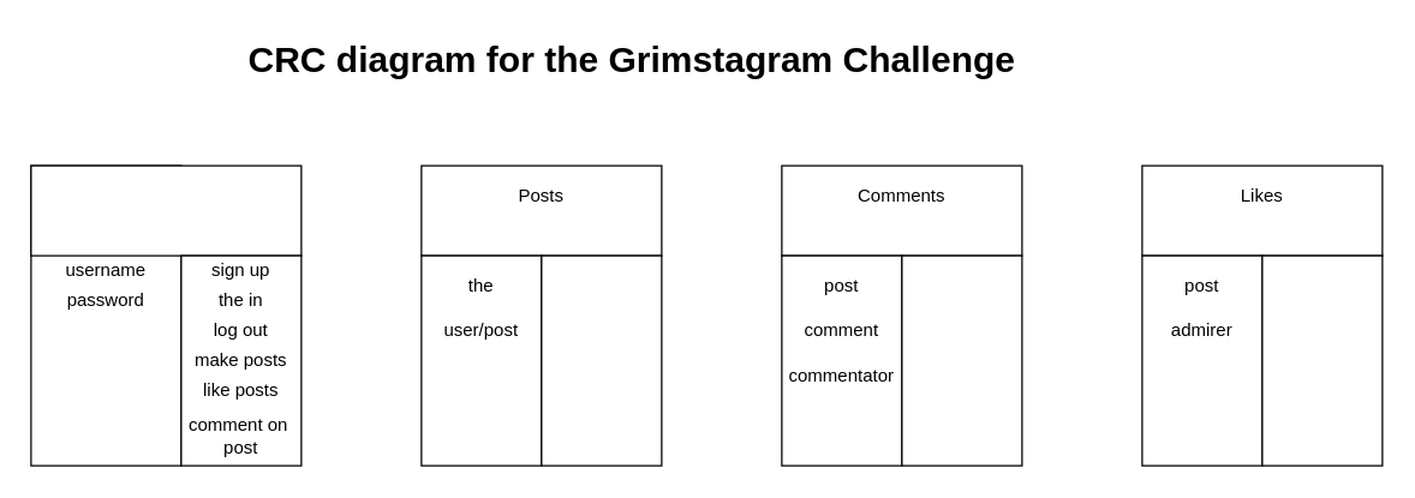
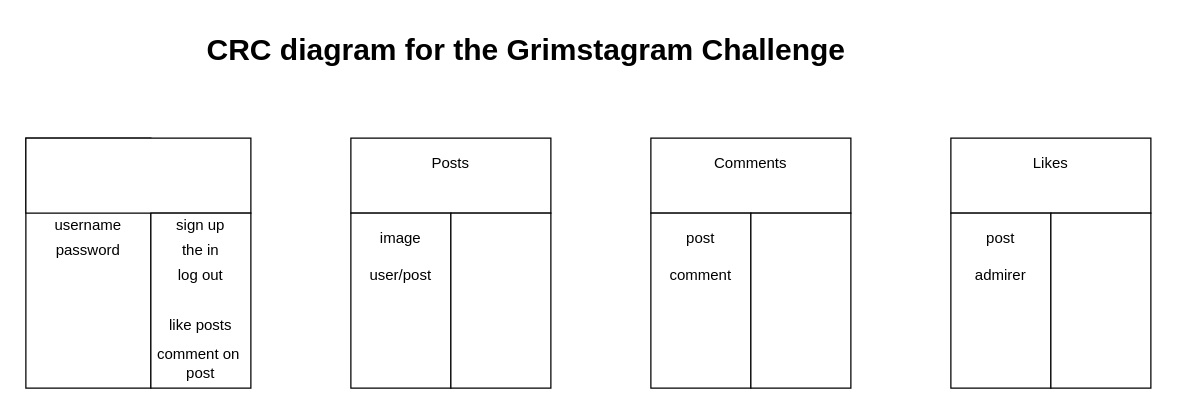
- <mxCell id="17" value="the" style="text;html=1;strokeColor=none;fillColor=none;align=center;verticalAlign=middle;whiteSpace=wrap;rounded=0;" vertex="1" parent="1"><mxGeometry x="300" y="180" width="40" height="20" as="geometry" /></mxCell>
+ <mxCell id="17" value="image" style="text;html=1;strokeColor=none;fillColor=none;align=center;verticalAlign=middle;whiteSpace=wrap;rounded=0;" vertex="1" parent="1"><mxGeometry x="300" y="180" width="40" height="20" as="geometry" /></mxCell>
- <mxCell id="10" value="make posts" style="text;html=1;strokeColor=none;fillColor=none;align=center;verticalAlign=middle;whiteSpace=wrap;rounded=0;" vertex="1" parent="1"><mxGeometry x="120" y="230" width="80" height="20" as="geometry" /></mxCell>
- <mxCell id="25" value="commentator" style="text;html=1;strokeColor=none;fillColor=none;align=center;verticalAlign=middle;whiteSpace=wrap;rounded=0;" vertex="1" parent="1"><mxGeometry x="520" y="240" width="80" height="20" as="geometry" /></mxCell>
